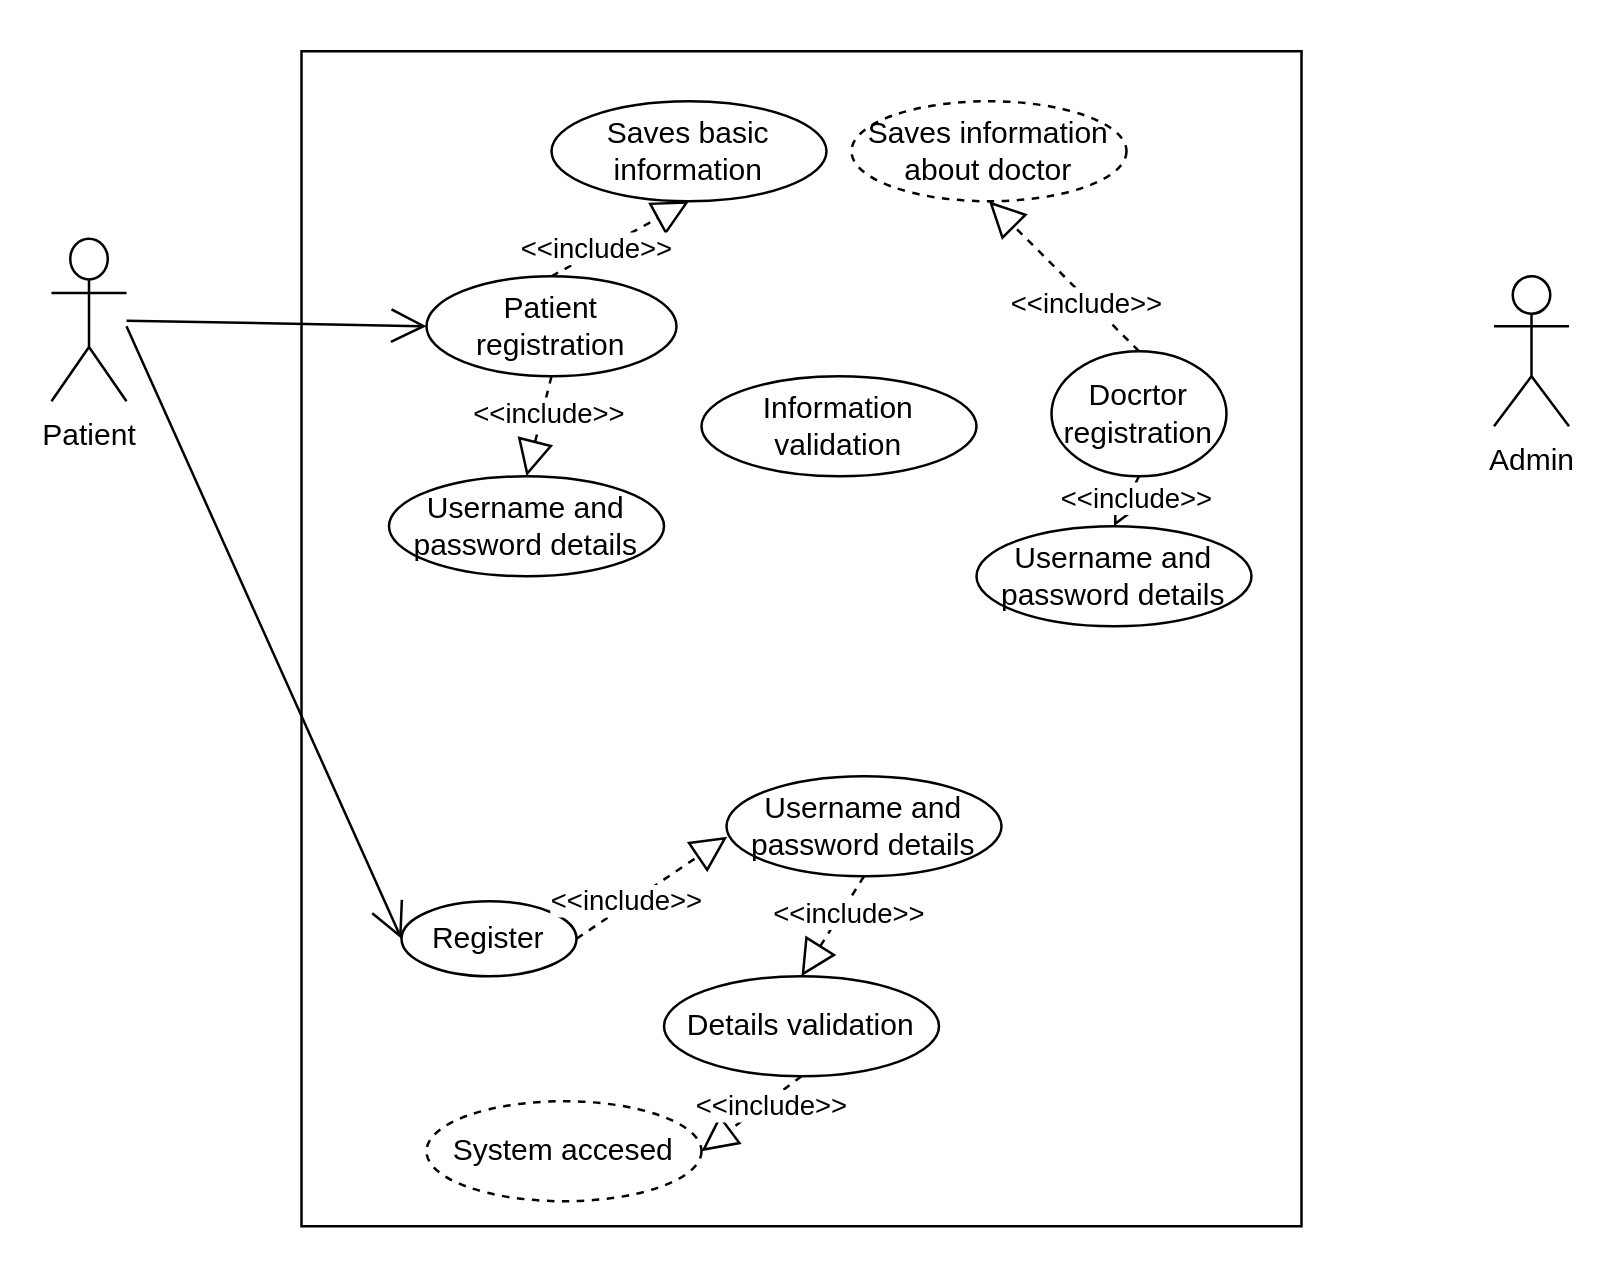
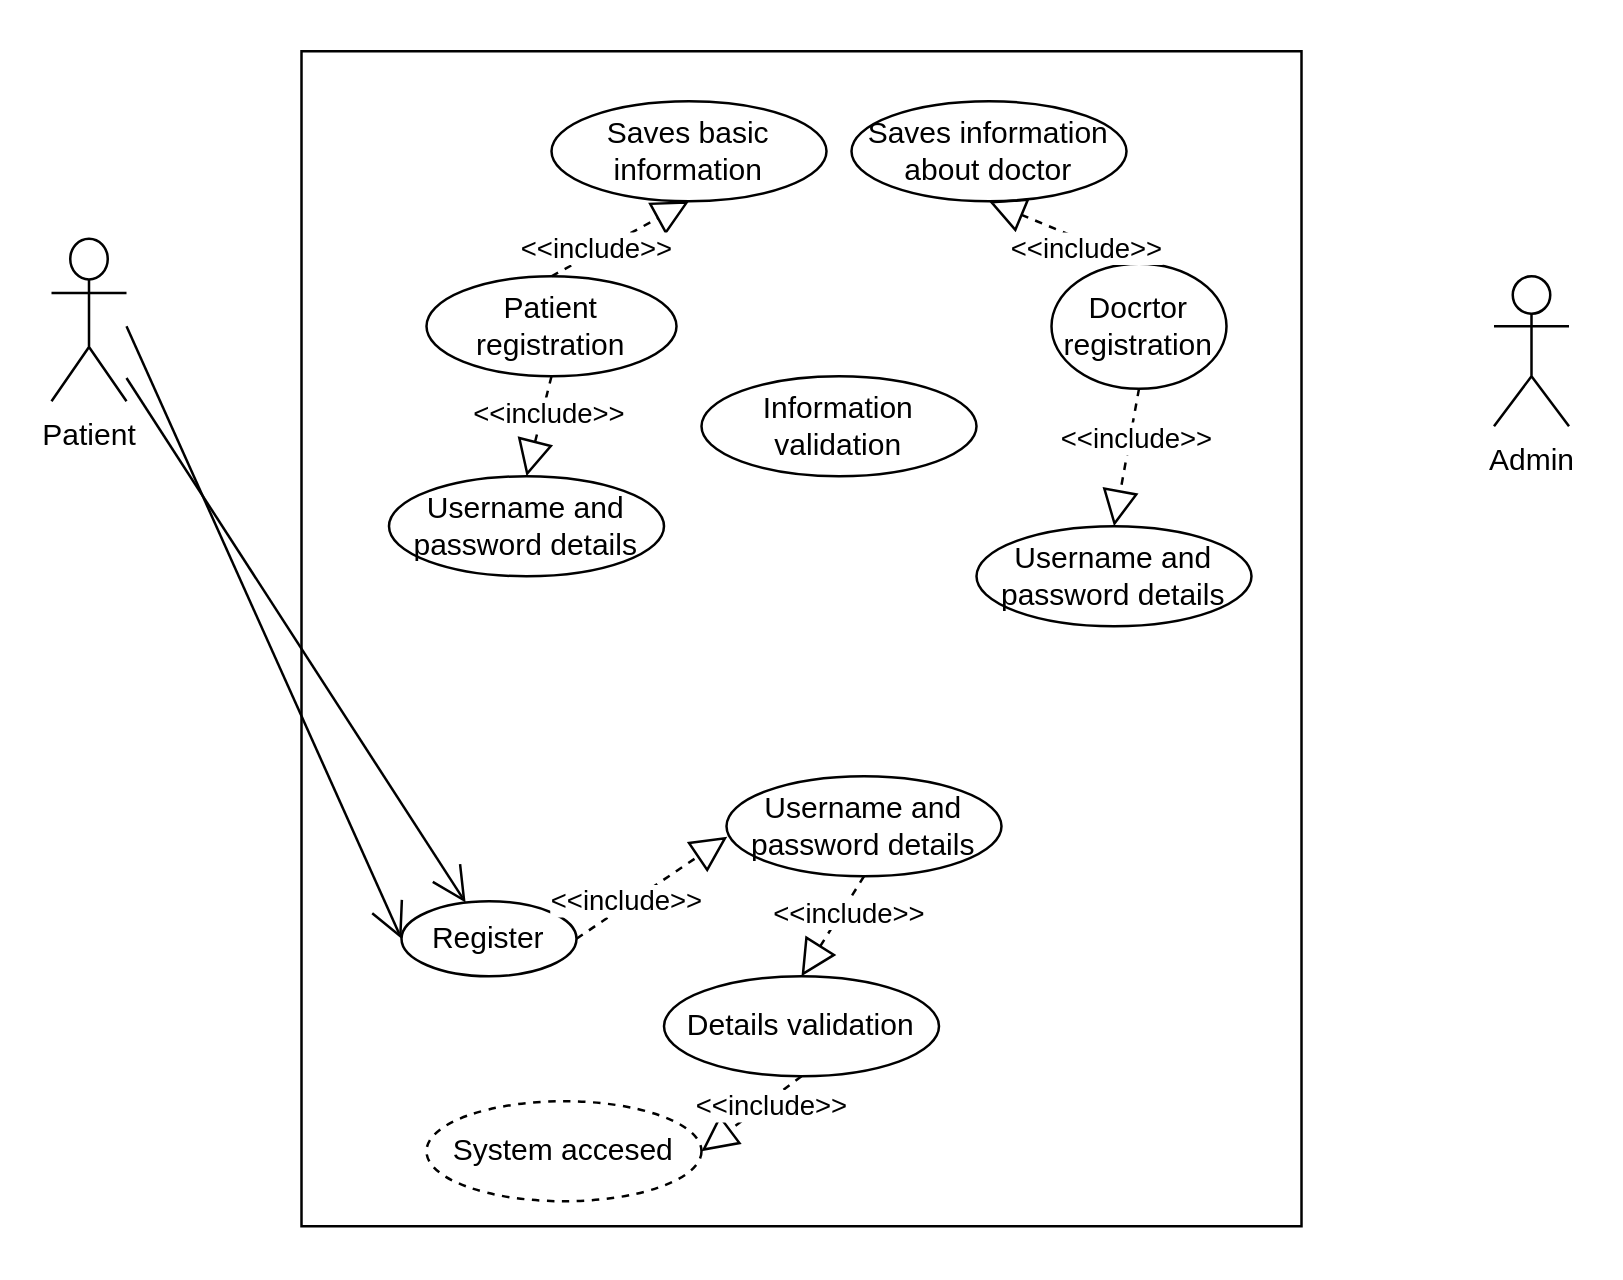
- <mxCell id="29" value="Saves information about doctor" style="ellipse;whiteSpace=wrap;html=1;dashed=1;" vertex="1" parent="1"><mxGeometry x="340" y="40" width="110" height="40" as="geometry" /></mxCell>
+ <mxCell id="29" value="Saves information about doctor" style="ellipse;whiteSpace=wrap;html=1;" vertex="1" parent="1"><mxGeometry x="340" y="40" width="110" height="40" as="geometry" /></mxCell>
- <mxCell id="10" value="" style="endArrow=open;endFill=1;endSize=12;html=1;rounded=0;entryX=0;entryY=0.5;entryDx=0;entryDy=0;" edge="1" parent="1" source="2" target="5"><mxGeometry width="160" relative="1" as="geometry"><mxPoint x="200" y="380" as="sourcePoint" /><mxPoint x="360" y="380" as="targetPoint" /></mxGeometry></mxCell>
+ <mxCell id="10" value="" style="endArrow=open;endFill=1;endSize=12;html=1;rounded=0;" edge="1" parent="1" source="2" target="6"><mxGeometry width="160" relative="1" as="geometry"><mxPoint x="200" y="380" as="sourcePoint" /><mxPoint x="360" y="380" as="targetPoint" /></mxGeometry></mxCell>
- <mxCell id="17" value="Docrtor registration" style="ellipse;whiteSpace=wrap;html=1;" vertex="1" parent="1"><mxGeometry x="420" y="140" width="70" height="50" as="geometry" /></mxCell>
+ <mxCell id="17" value="Docrtor registration" style="ellipse;whiteSpace=wrap;html=1;" vertex="1" parent="1"><mxGeometry x="420" y="105" width="70" height="50" as="geometry" /></mxCell>
